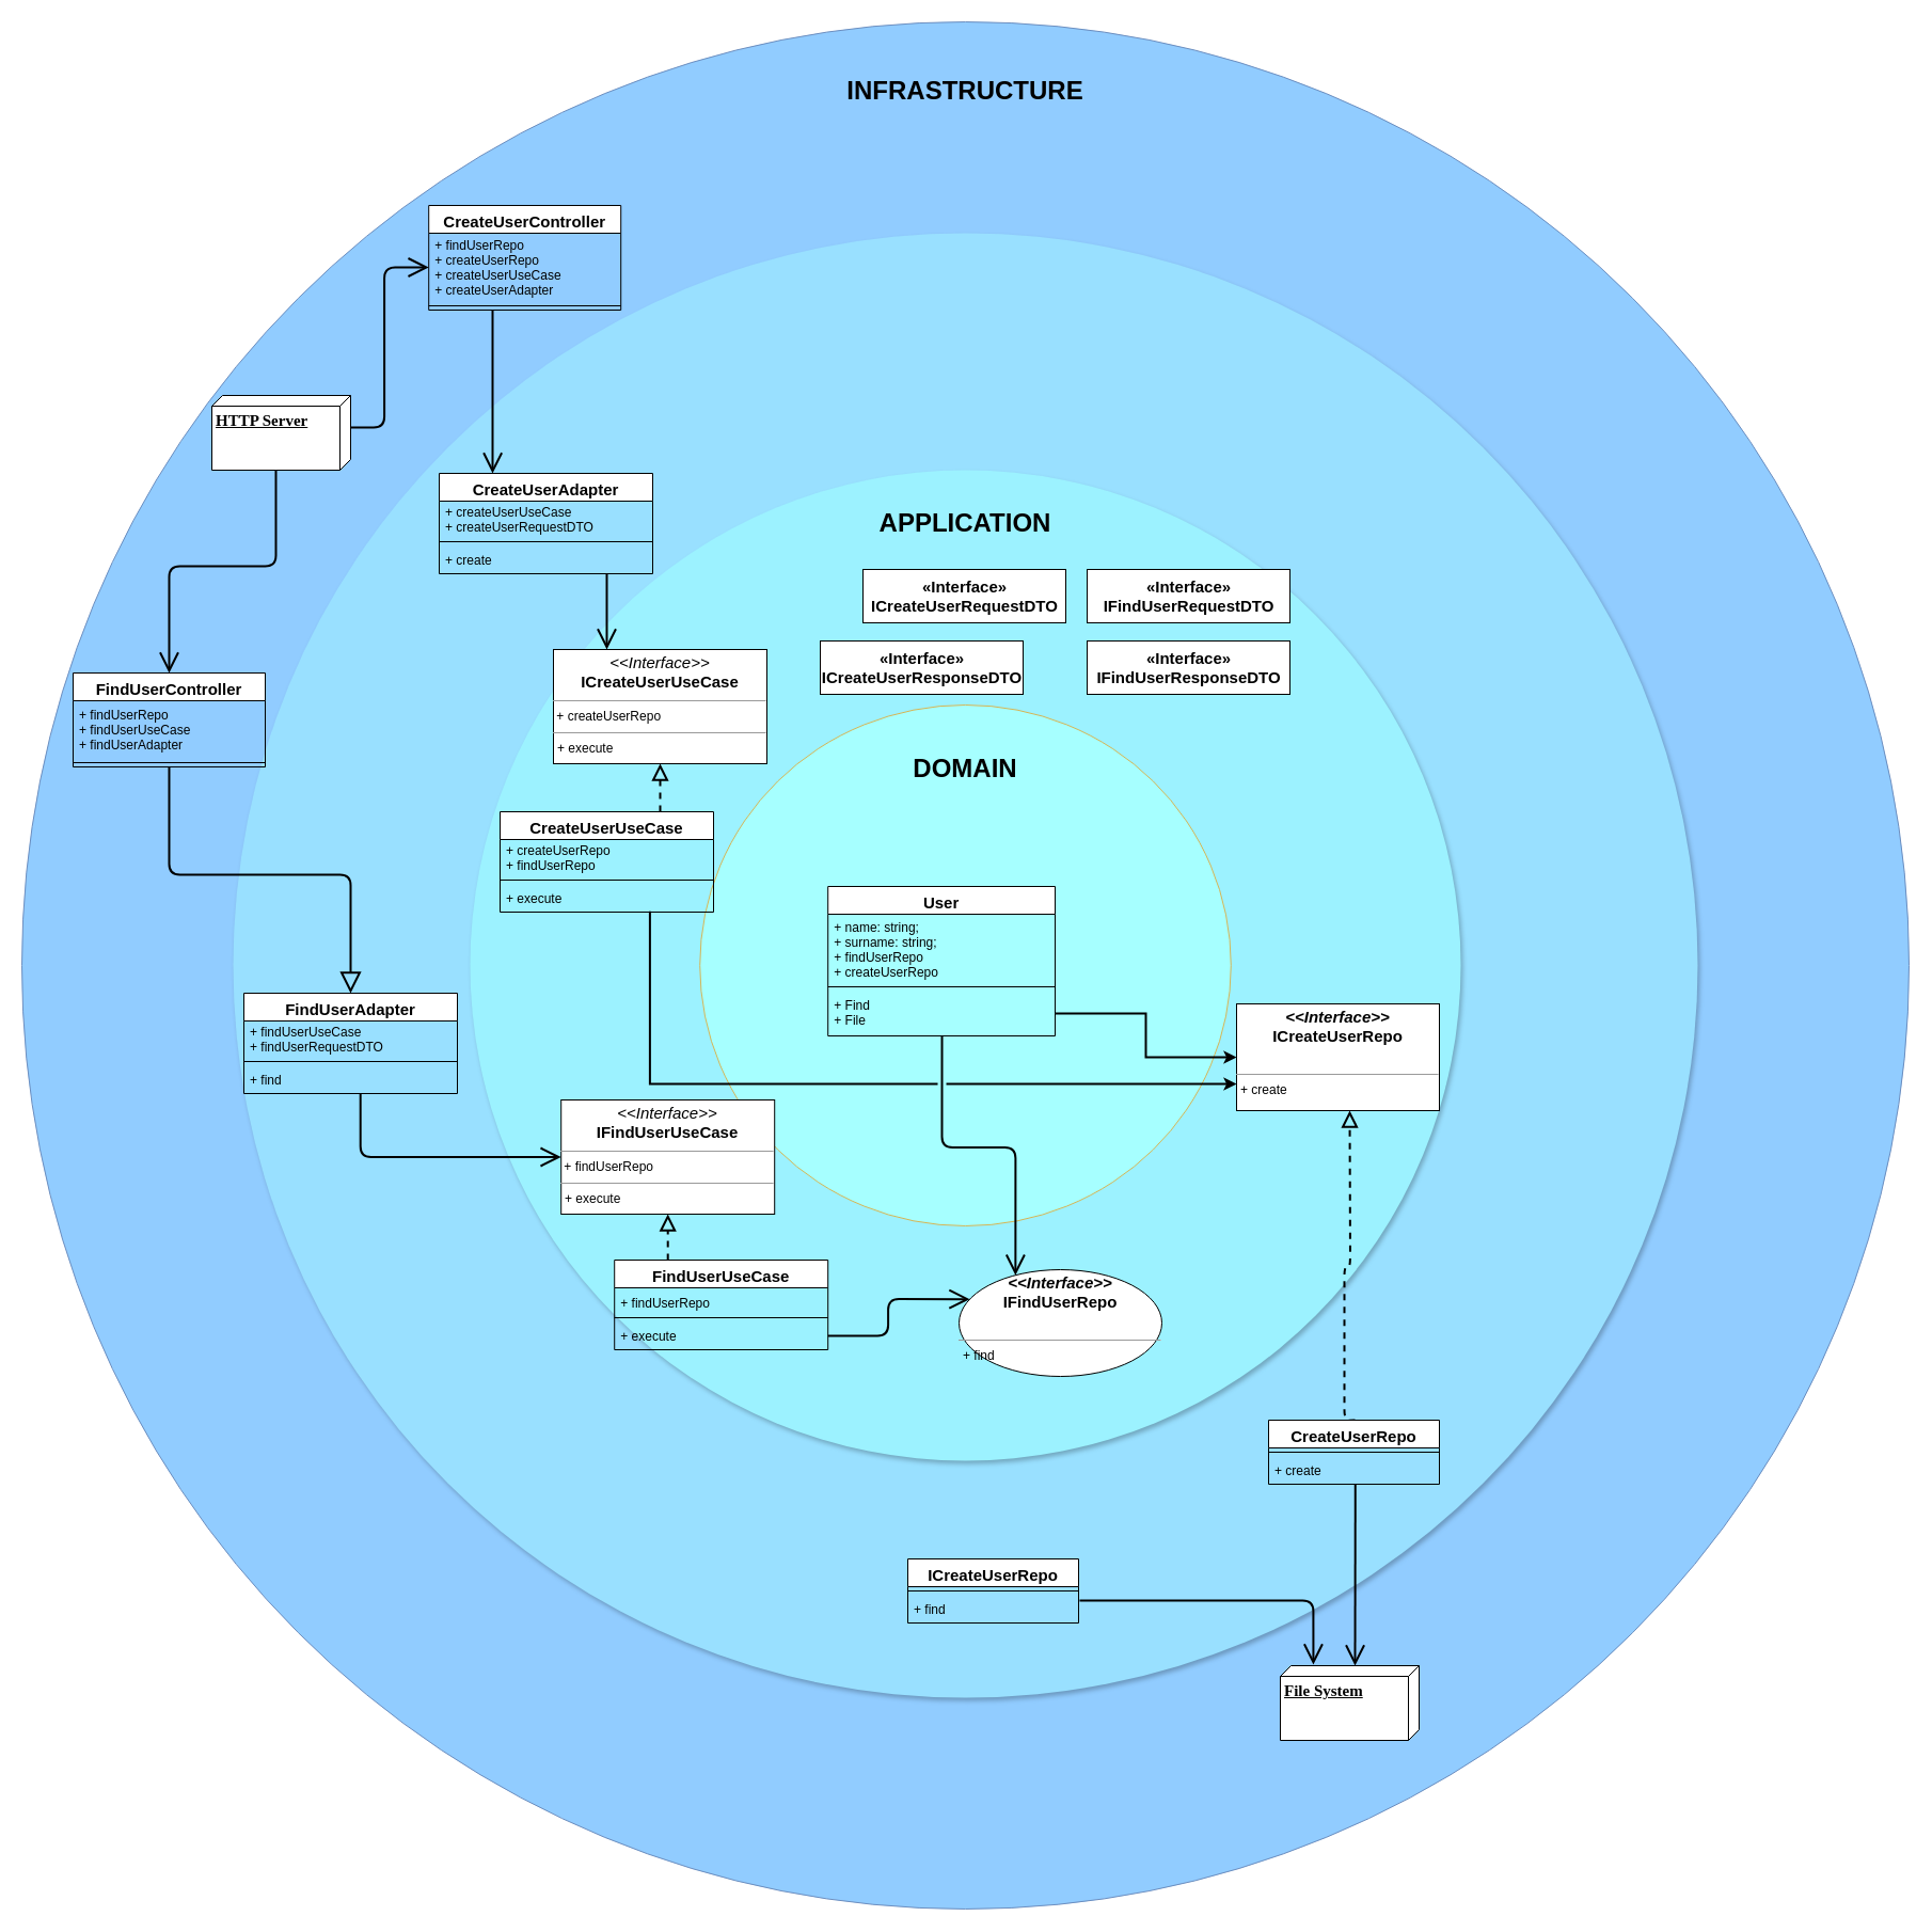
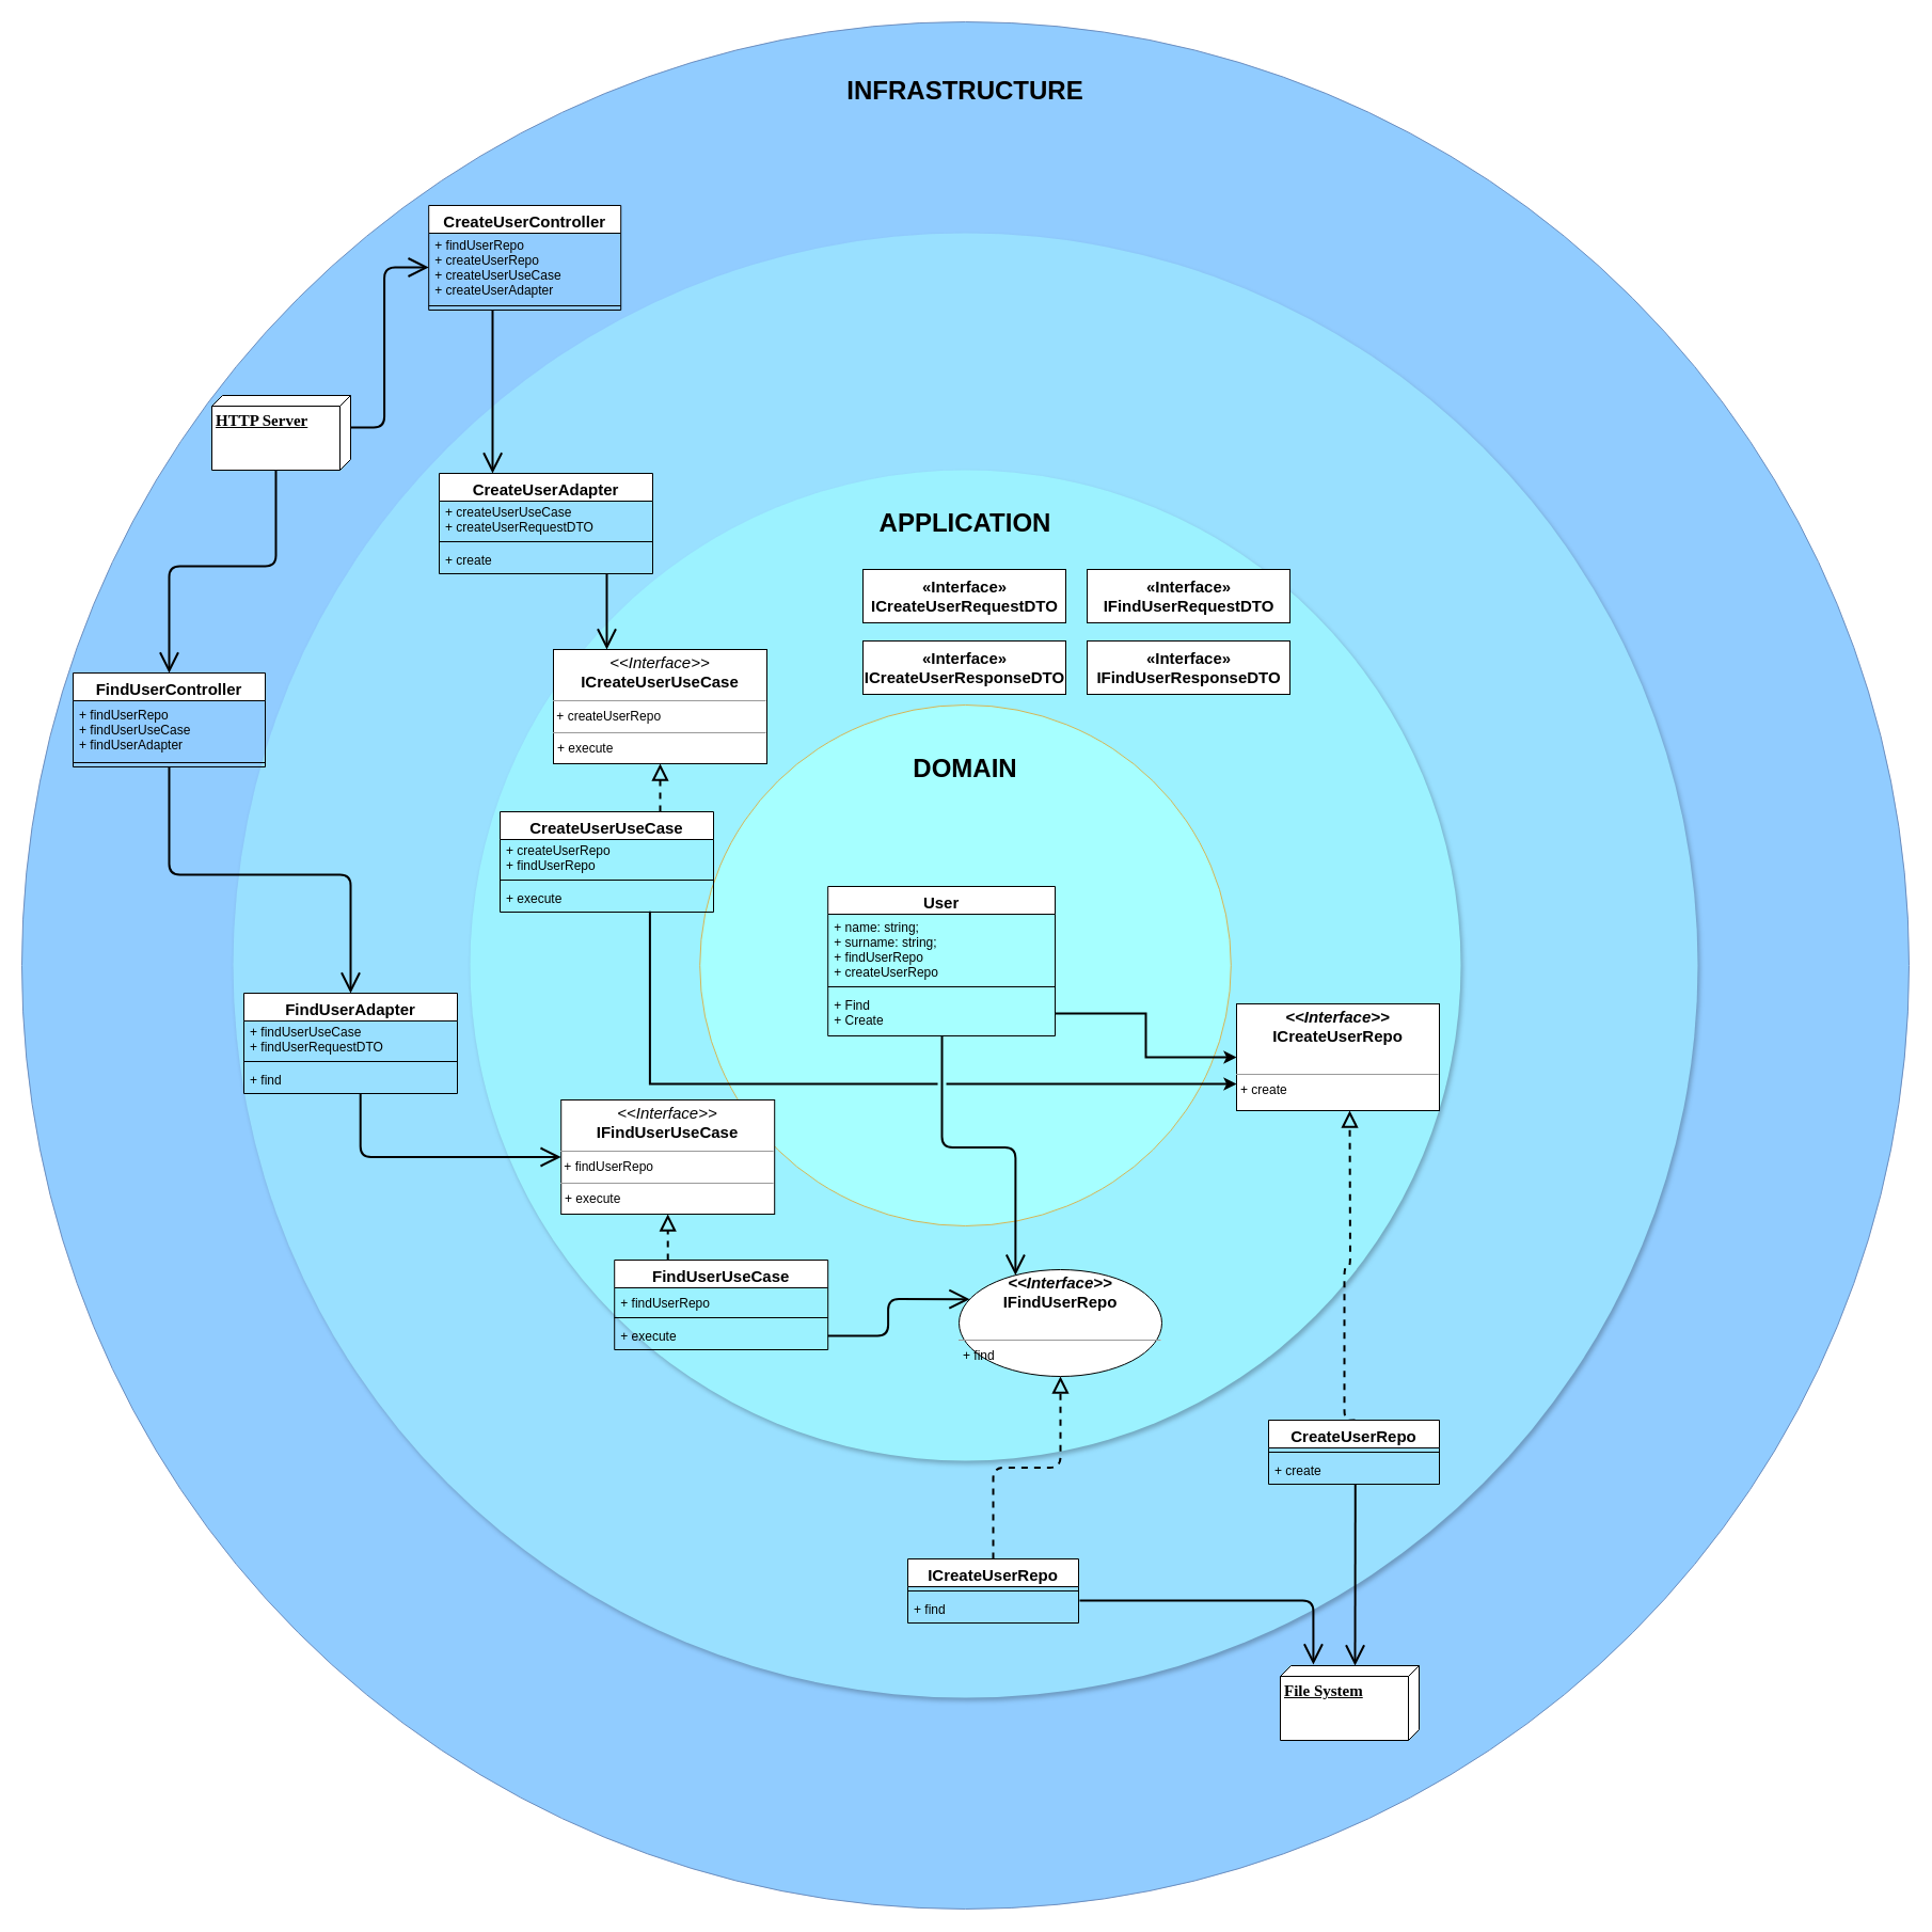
- <mxCell id="21" value="&lt;b&gt;«Interface»&lt;/b&gt;&lt;br&gt;&lt;b&gt;ICreateUserResponseDTO&lt;/b&gt;" style="html=1;fontSize=15;" parent="1" vertex="1"><mxGeometry x="768" y="600" width="190" height="50" as="geometry" /></mxCell>
+ <mxCell id="21" value="&lt;b&gt;«Interface»&lt;/b&gt;&lt;br&gt;&lt;b&gt;ICreateUserResponseDTO&lt;/b&gt;" style="html=1;fontSize=15;" parent="1" vertex="1"><mxGeometry x="808" y="600" width="190" height="50" as="geometry" /></mxCell>
- <mxCell id="47" style="edgeStyle=orthogonalEdgeStyle;rounded=1;html=1;labelBackgroundColor=none;startArrow=none;startFill=0;startSize=5;endArrow=block;endFill=0;endSize=15;jettySize=auto;orthogonalLoop=1;strokeWidth=2;fontFamily=Verdana;fontSize=8;jumpStyle=gap;jumpSize=10;exitX=0.5;exitY=1;exitDx=0;exitDy=0;entryX=0.5;entryY=0;entryDx=0;entryDy=0;" edge="1" parent="1" source="53" target="48"><mxGeometry relative="1" as="geometry"><mxPoint x="268" y="450" as="sourcePoint" /><mxPoint x="208" y="572" as="targetPoint" /></mxGeometry></mxCell>
+ <mxCell id="47" style="edgeStyle=orthogonalEdgeStyle;rounded=1;html=1;labelBackgroundColor=none;startArrow=none;startFill=0;startSize=5;endArrow=open;endFill=0;endSize=15;jettySize=auto;orthogonalLoop=1;strokeWidth=2;fontFamily=Verdana;fontSize=8;jumpStyle=gap;jumpSize=10;exitX=0.5;exitY=1;exitDx=0;exitDy=0;entryX=0.5;entryY=0;entryDx=0;entryDy=0;" edge="1" parent="1" source="53" target="48"><mxGeometry relative="1" as="geometry"><mxPoint x="268" y="450" as="sourcePoint" /><mxPoint x="208" y="572" as="targetPoint" /></mxGeometry></mxCell>
- <mxCell id="30" value="+ Find&#10;+ File" style="text;strokeColor=none;fillColor=none;align=left;verticalAlign=top;spacingLeft=4;spacingRight=4;overflow=hidden;rotatable=0;points=[[0,0.5],[1,0.5]];portConstraint=eastwest;" parent="27" vertex="1"><mxGeometry y="98" width="212.79" height="42" as="geometry" /></mxCell>
+ <mxCell id="30" value="+ Find&#10;+ Create" style="text;strokeColor=none;fillColor=none;align=left;verticalAlign=top;spacingLeft=4;spacingRight=4;overflow=hidden;rotatable=0;points=[[0,0.5],[1,0.5]];portConstraint=eastwest;" parent="27" vertex="1"><mxGeometry y="98" width="212.79" height="42" as="geometry" /></mxCell>
+ <mxCell id="20" value="" style="endArrow=block;html=1;strokeWidth=2;fontSize=15;exitX=0.5;exitY=0;exitDx=0;exitDy=0;edgeStyle=orthogonalEdgeStyle;endFill=0;endSize=11;jumpStyle=gap;dashed=1;entryX=0.5;entryY=1;entryDx=0;entryDy=0;" parent="1" source="37" target="14" edge="1"><mxGeometry width="50" height="50" relative="1" as="geometry"><mxPoint x="1368" y="1480" as="sourcePoint" /><mxPoint x="1257.8" y="1040" as="targetPoint" /></mxGeometry></mxCell>
